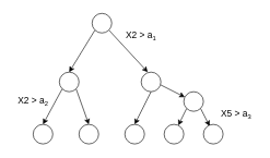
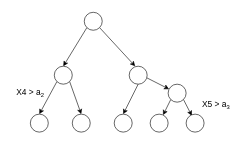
- <mxCell id="11" value="X2 &amp;gt; a&lt;span style=&quot;font-size: 11.667px&quot;&gt;&lt;sub&gt;1&lt;/sub&gt;&lt;/span&gt;" style="text;html=1;strokeColor=none;fillColor=none;align=center;verticalAlign=middle;whiteSpace=wrap;rounded=0;fontSize=14;" vertex="1" parent="1"><mxGeometry x="185" y="40" width="60" height="30" as="geometry" /></mxCell>
- <mxCell id="14" value="X2 &amp;gt; a&lt;span style=&quot;font-size: 11.667px&quot;&gt;&lt;sub&gt;2&lt;/sub&gt;&lt;/span&gt;" style="text;html=1;strokeColor=none;fillColor=none;align=center;verticalAlign=middle;whiteSpace=wrap;rounded=0;fontSize=14;" vertex="1" parent="1"><mxGeometry x="20" y="140" width="60" height="30" as="geometry" /></mxCell>
+ <mxCell id="14" value="X4 &amp;gt; a&lt;span style=&quot;font-size: 11.667px&quot;&gt;&lt;sub&gt;2&lt;/sub&gt;&lt;/span&gt;" style="text;html=1;strokeColor=none;fillColor=none;align=center;verticalAlign=middle;whiteSpace=wrap;rounded=0;fontSize=14;" vertex="1" parent="1"><mxGeometry x="20" y="140" width="60" height="30" as="geometry" /></mxCell>
